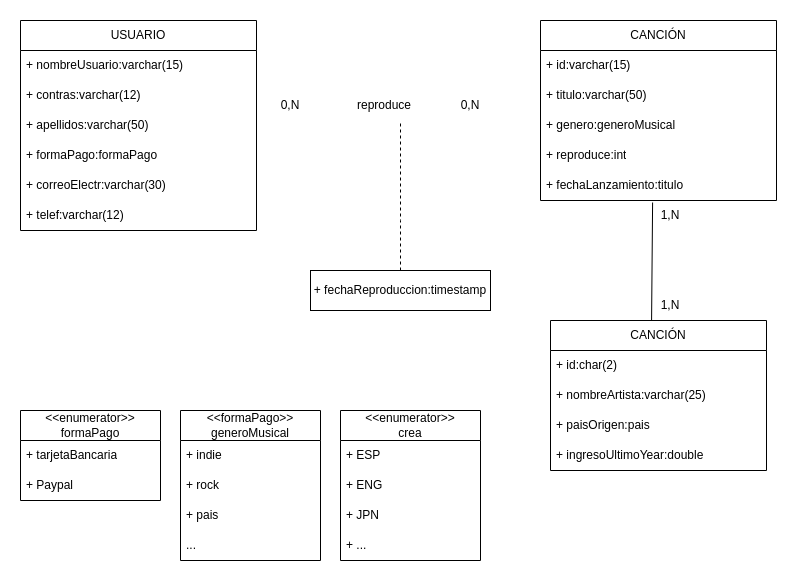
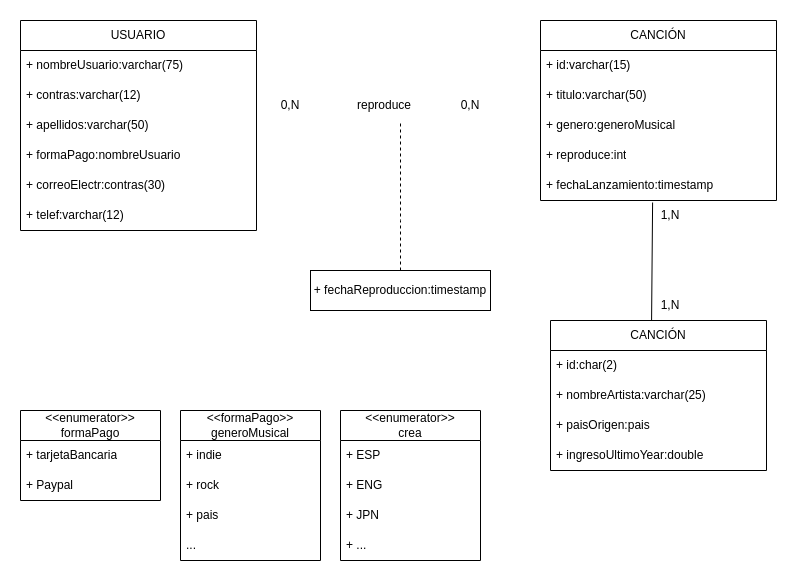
- <mxCell id="3" value="+ nombreUsuario:varchar(15)" style="text;strokeColor=none;fillColor=none;align=left;verticalAlign=middle;spacingLeft=4;spacingRight=4;overflow=hidden;points=[[0,0.5],[1,0.5]];portConstraint=eastwest;rotatable=0;whiteSpace=wrap;html=1;" vertex="1" parent="2"><mxGeometry y="30" width="236" height="30" as="geometry" /></mxCell>
+ <mxCell id="3" value="+ nombreUsuario:varchar(75)" style="text;strokeColor=none;fillColor=none;align=left;verticalAlign=middle;spacingLeft=4;spacingRight=4;overflow=hidden;points=[[0,0.5],[1,0.5]];portConstraint=eastwest;rotatable=0;whiteSpace=wrap;html=1;" vertex="1" parent="2"><mxGeometry y="30" width="236" height="30" as="geometry" /></mxCell>
- <mxCell id="6" value="+ formaPago:formaPago" style="text;strokeColor=none;fillColor=none;align=left;verticalAlign=middle;spacingLeft=4;spacingRight=4;overflow=hidden;points=[[0,0.5],[1,0.5]];portConstraint=eastwest;rotatable=0;whiteSpace=wrap;html=1;" vertex="1" parent="2"><mxGeometry y="120" width="236" height="30" as="geometry" /></mxCell>
+ <mxCell id="6" value="+ formaPago:nombreUsuario" style="text;strokeColor=none;fillColor=none;align=left;verticalAlign=middle;spacingLeft=4;spacingRight=4;overflow=hidden;points=[[0,0.5],[1,0.5]];portConstraint=eastwest;rotatable=0;whiteSpace=wrap;html=1;" vertex="1" parent="2"><mxGeometry y="120" width="236" height="30" as="geometry" /></mxCell>
- <mxCell id="7" value="+ correoElectr:varchar(30)" style="text;strokeColor=none;fillColor=none;align=left;verticalAlign=middle;spacingLeft=4;spacingRight=4;overflow=hidden;points=[[0,0.5],[1,0.5]];portConstraint=eastwest;rotatable=0;whiteSpace=wrap;html=1;" vertex="1" parent="2"><mxGeometry y="150" width="236" height="30" as="geometry" /></mxCell>
+ <mxCell id="7" value="+ correoElectr:contras(30)" style="text;strokeColor=none;fillColor=none;align=left;verticalAlign=middle;spacingLeft=4;spacingRight=4;overflow=hidden;points=[[0,0.5],[1,0.5]];portConstraint=eastwest;rotatable=0;whiteSpace=wrap;html=1;" vertex="1" parent="2"><mxGeometry y="150" width="236" height="30" as="geometry" /></mxCell>
- <mxCell id="20" value="+ fechaLanzamiento:titulo" style="text;strokeColor=none;fillColor=none;align=left;verticalAlign=middle;spacingLeft=4;spacingRight=4;overflow=hidden;points=[[0,0.5],[1,0.5]];portConstraint=eastwest;rotatable=0;whiteSpace=wrap;html=1;" vertex="1" parent="15"><mxGeometry y="150" width="236" height="30" as="geometry" /></mxCell>
+ <mxCell id="20" value="+ fechaLanzamiento:timestamp" style="text;strokeColor=none;fillColor=none;align=left;verticalAlign=middle;spacingLeft=4;spacingRight=4;overflow=hidden;points=[[0,0.5],[1,0.5]];portConstraint=eastwest;rotatable=0;whiteSpace=wrap;html=1;" vertex="1" parent="15"><mxGeometry y="150" width="236" height="30" as="geometry" /></mxCell>
